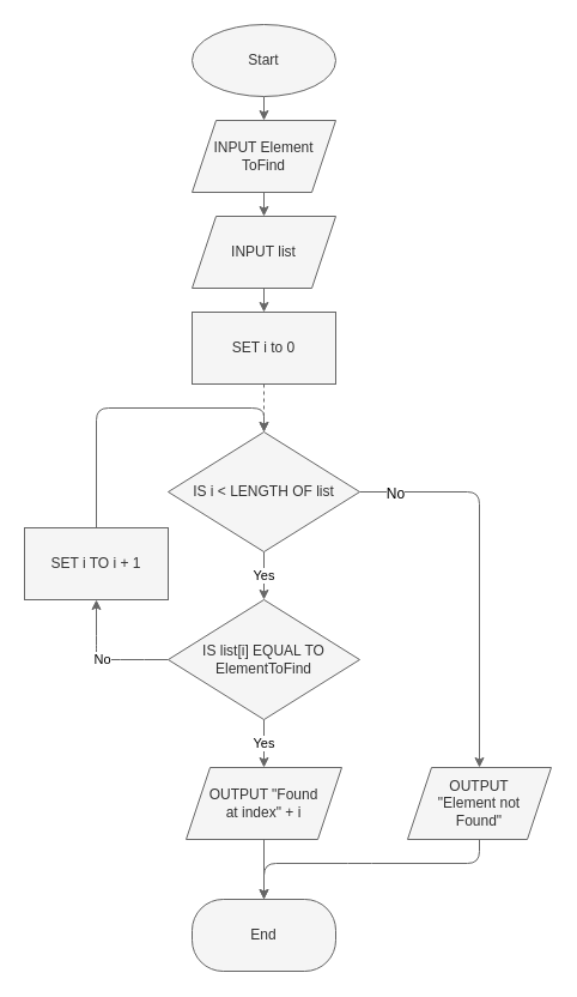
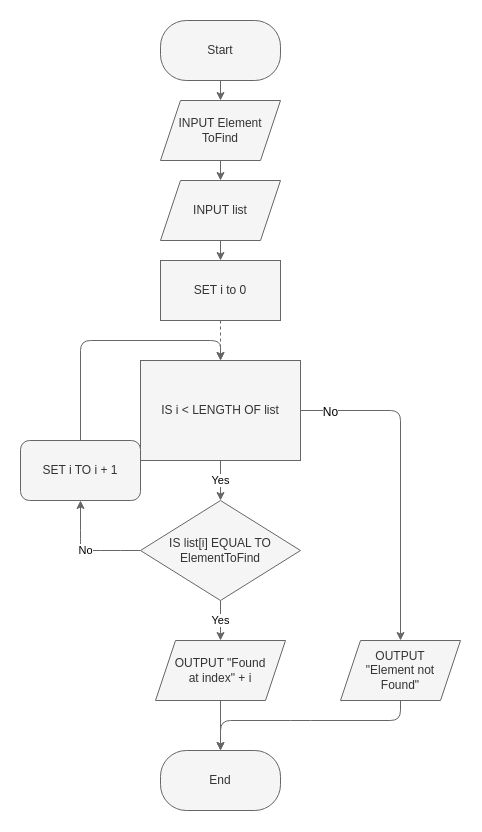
- <mxCell id="5" value="Start" style="ellipse;whiteSpace=wrap;html=1;fillColor=#f5f5f5;fontColor=#333333;strokeColor=#666666;arcSize=43;" vertex="1" parent="1"><mxGeometry x="160" y="20" width="120" height="60" as="geometry" /></mxCell>
+ <mxCell id="5" value="Start" style="rounded=1;whiteSpace=wrap;html=1;fillColor=#f5f5f5;fontColor=#333333;strokeColor=#666666;arcSize=43;" vertex="1" parent="1"><mxGeometry x="160" y="20" width="120" height="60" as="geometry" /></mxCell>
- <mxCell id="12" value="IS i &amp;lt; LENGTH OF list" style="rhombus;whiteSpace=wrap;html=1;fillColor=#f5f5f5;fontColor=#333333;strokeColor=#666666;" vertex="1" parent="1"><mxGeometry x="140" y="360" width="160" height="100" as="geometry" /></mxCell>
+ <mxCell id="12" value="IS i &amp;lt; LENGTH OF list" style="whiteSpace=wrap;html=1;fillColor=#f5f5f5;fontColor=#333333;strokeColor=#666666;rounded=0;" vertex="1" parent="1"><mxGeometry x="140" y="360" width="160" height="100" as="geometry" /></mxCell>
- <mxCell id="20" value="SET i TO i + 1" style="rounded=0;whiteSpace=wrap;html=1;fontColor=#333333;fillColor=#f5f5f5;strokeColor=#666666;" vertex="1" parent="1"><mxGeometry x="20" y="440" width="120" height="60" as="geometry" /></mxCell>
+ <mxCell id="20" value="SET i TO i + 1" style="whiteSpace=wrap;html=1;fontColor=#333333;fillColor=#f5f5f5;strokeColor=#666666;rounded=1;" vertex="1" parent="1"><mxGeometry x="20" y="440" width="120" height="60" as="geometry" /></mxCell>
